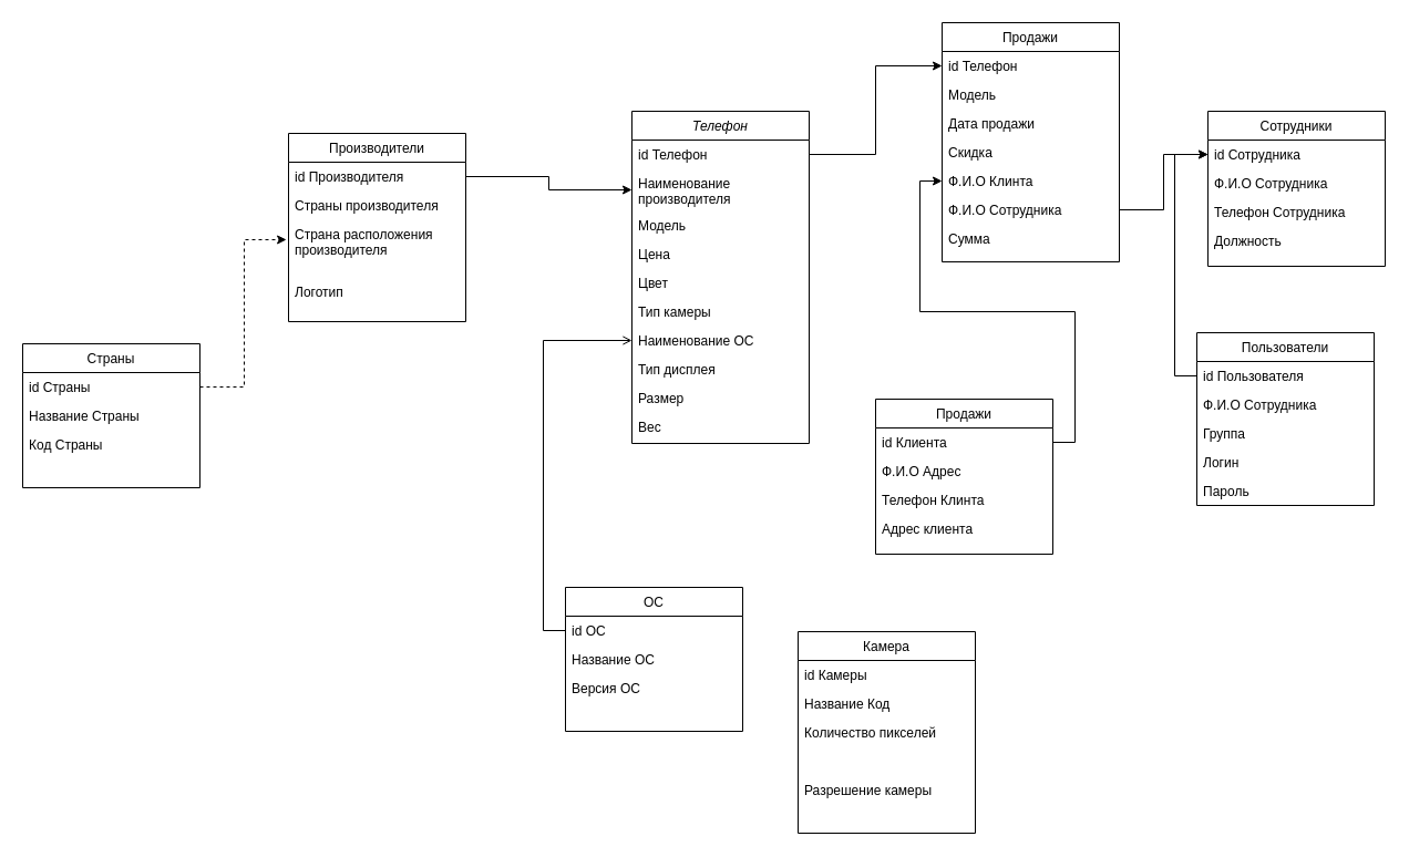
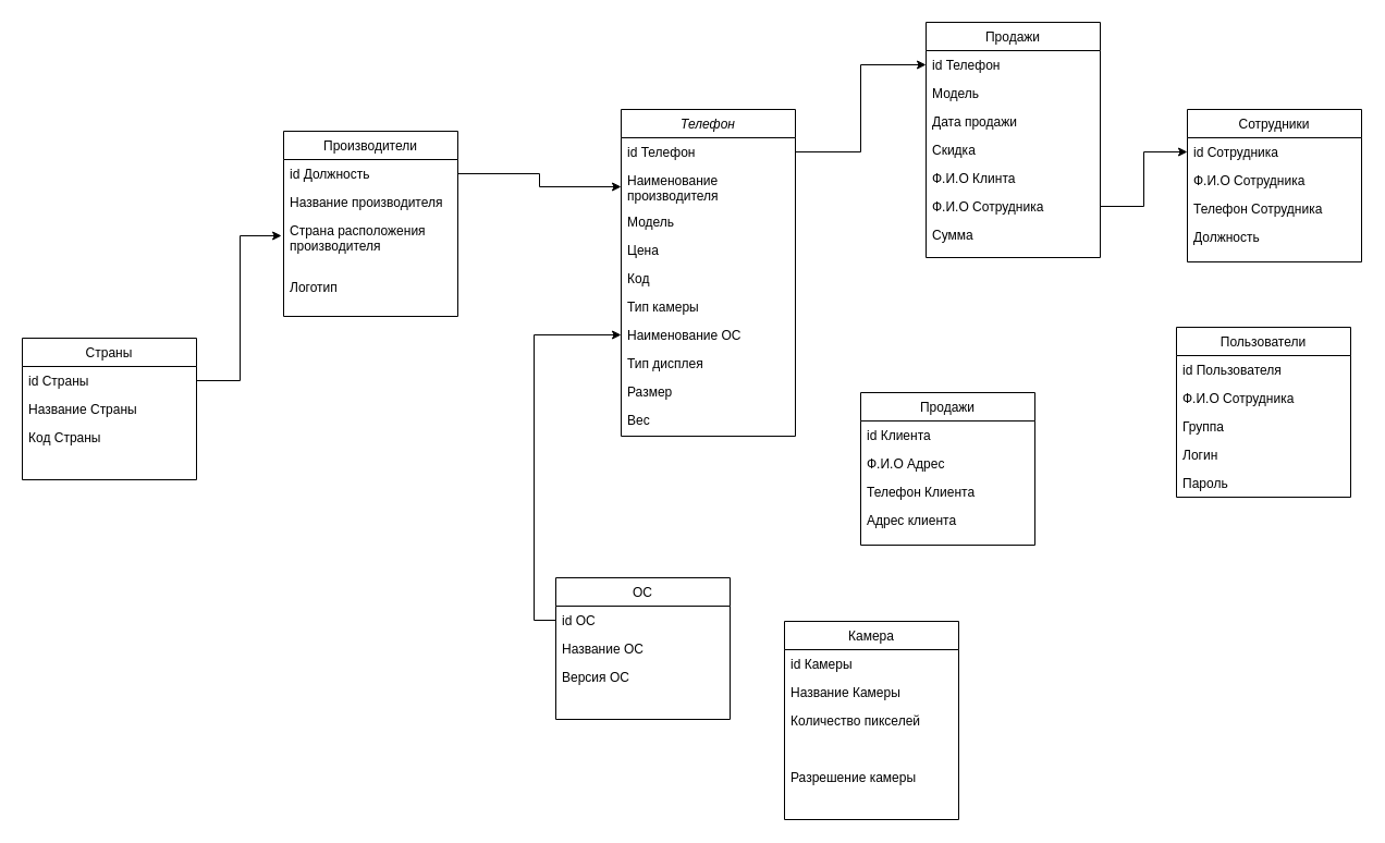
- <mxCell id="42" value="id Производителя" style="text;align=left;verticalAlign=top;spacingLeft=4;spacingRight=4;overflow=hidden;rotatable=0;points=[[0,0.5],[1,0.5]];portConstraint=eastwest;" vertex="1" parent="41"><mxGeometry y="26" width="160" height="26" as="geometry" /></mxCell>
+ <mxCell id="42" value="id Должность" style="text;align=left;verticalAlign=top;spacingLeft=4;spacingRight=4;overflow=hidden;rotatable=0;points=[[0,0.5],[1,0.5]];portConstraint=eastwest;" vertex="1" parent="41"><mxGeometry y="26" width="160" height="26" as="geometry" /></mxCell>
- <mxCell id="43" value="Страны производителя" style="text;align=left;verticalAlign=top;spacingLeft=4;spacingRight=4;overflow=hidden;rotatable=0;points=[[0,0.5],[1,0.5]];portConstraint=eastwest;rounded=0;shadow=0;html=0;" vertex="1" parent="41"><mxGeometry y="52" width="160" height="26" as="geometry" /></mxCell>
+ <mxCell id="43" value="Название производителя" style="text;align=left;verticalAlign=top;spacingLeft=4;spacingRight=4;overflow=hidden;rotatable=0;points=[[0,0.5],[1,0.5]];portConstraint=eastwest;rounded=0;shadow=0;html=0;" vertex="1" parent="41"><mxGeometry y="52" width="160" height="26" as="geometry" /></mxCell>
- <mxCell id="33" value="" style="edgeStyle=orthogonalEdgeStyle;rounded=0;orthogonalLoop=1;jettySize=auto;html=1;entryX=0;entryY=0.5;entryDx=0;entryDy=0;exitX=0;exitY=0.5;exitDx=0;exitDy=0;" edge="1" parent="1" source="35" target="29"><mxGeometry relative="1" as="geometry"><mxPoint x="1030" y="320" as="sourcePoint" /></mxGeometry></mxCell>
- <mxCell id="7" value="Цвет" style="text;align=left;verticalAlign=top;spacingLeft=4;spacingRight=4;overflow=hidden;rotatable=0;points=[[0,0.5],[1,0.5]];portConstraint=eastwest;" vertex="1" parent="2"><mxGeometry y="142" width="160" height="26" as="geometry" /></mxCell>
+ <mxCell id="7" value="Код" style="text;align=left;verticalAlign=top;spacingLeft=4;spacingRight=4;overflow=hidden;rotatable=0;points=[[0,0.5],[1,0.5]];portConstraint=eastwest;" vertex="1" parent="2"><mxGeometry y="142" width="160" height="26" as="geometry" /></mxCell>
- <mxCell id="27" value="" style="edgeStyle=orthogonalEdgeStyle;rounded=0;orthogonalLoop=1;jettySize=auto;html=1;entryX=0;entryY=0.5;entryDx=0;entryDy=0;" edge="1" parent="1" source="22" target="18"><mxGeometry relative="1" as="geometry" /></mxCell>
- <mxCell id="61" style="edgeStyle=orthogonalEdgeStyle;rounded=0;orthogonalLoop=1;jettySize=auto;html=1;exitX=1;exitY=0.5;exitDx=0;exitDy=0;entryX=-0.012;entryY=0.346;entryDx=0;entryDy=0;entryPerimeter=0;dashed=1;" edge="1" parent="1" source="58" target="44"><mxGeometry relative="1" as="geometry" /></mxCell>
+ <mxCell id="61" style="edgeStyle=orthogonalEdgeStyle;rounded=0;orthogonalLoop=1;jettySize=auto;html=1;exitX=1;exitY=0.5;exitDx=0;exitDy=0;entryX=-0.012;entryY=0.346;entryDx=0;entryDy=0;entryPerimeter=0;" edge="1" parent="1" source="58" target="44"><mxGeometry relative="1" as="geometry" /></mxCell>
- <mxCell id="51" style="edgeStyle=orthogonalEdgeStyle;rounded=0;orthogonalLoop=1;jettySize=auto;html=1;exitX=0;exitY=0.5;exitDx=0;exitDy=0;entryX=0;entryY=0.5;entryDx=0;entryDy=0;endArrow=open;" edge="1" parent="1" source="48" target="9"><mxGeometry relative="1" as="geometry" /></mxCell>
+ <mxCell id="51" style="edgeStyle=orthogonalEdgeStyle;rounded=0;orthogonalLoop=1;jettySize=auto;html=1;exitX=0;exitY=0.5;exitDx=0;exitDy=0;entryX=0;entryY=0.5;entryDx=0;entryDy=0;" edge="1" parent="1" source="48" target="9"><mxGeometry relative="1" as="geometry" /></mxCell>
- <mxCell id="24" value="Телефон Клинта" style="text;align=left;verticalAlign=top;spacingLeft=4;spacingRight=4;overflow=hidden;rotatable=0;points=[[0,0.5],[1,0.5]];portConstraint=eastwest;" vertex="1" parent="21"><mxGeometry y="78" width="160" height="26" as="geometry" /></mxCell>
+ <mxCell id="24" value="Телефон Клиента" style="text;align=left;verticalAlign=top;spacingLeft=4;spacingRight=4;overflow=hidden;rotatable=0;points=[[0,0.5],[1,0.5]];portConstraint=eastwest;" vertex="1" parent="21"><mxGeometry y="78" width="160" height="26" as="geometry" /></mxCell>
- <mxCell id="54" value="Название Код" style="text;align=left;verticalAlign=top;spacingLeft=4;spacingRight=4;overflow=hidden;rotatable=0;points=[[0,0.5],[1,0.5]];portConstraint=eastwest;rounded=0;shadow=0;html=0;" vertex="1" parent="52"><mxGeometry y="52" width="160" height="26" as="geometry" /></mxCell>
+ <mxCell id="54" value="Название Камеры" style="text;align=left;verticalAlign=top;spacingLeft=4;spacingRight=4;overflow=hidden;rotatable=0;points=[[0,0.5],[1,0.5]];portConstraint=eastwest;rounded=0;shadow=0;html=0;" vertex="1" parent="52"><mxGeometry y="52" width="160" height="26" as="geometry" /></mxCell>
